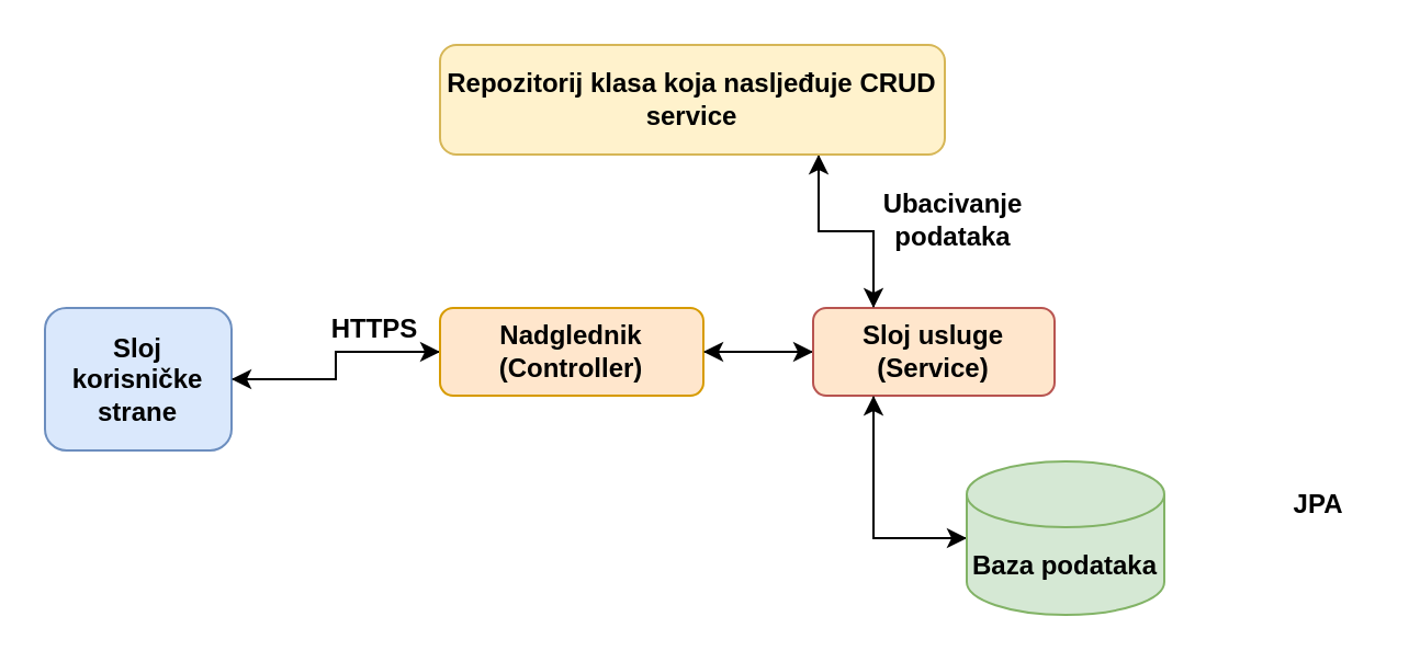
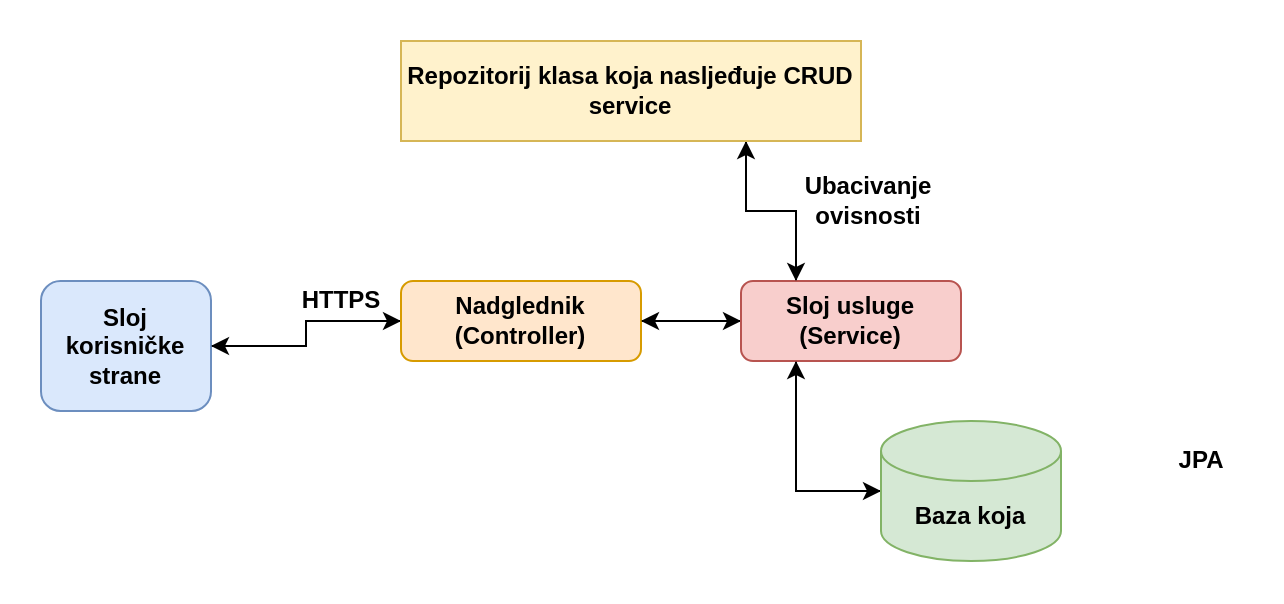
- <mxCell id="16" value="Repozitorij klasa koja nasljeđuje CRUD service" style="rounded=1;whiteSpace=wrap;html=1;fillColor=#fff2cc;strokeColor=#d6b656;fontStyle=1" vertex="1" parent="1"><mxGeometry x="200" y="20" width="230" height="50" as="geometry" /></mxCell>
+ <mxCell id="16" value="Repozitorij klasa koja nasljeđuje CRUD service" style="whiteSpace=wrap;html=1;fillColor=#fff2cc;strokeColor=#d6b656;fontStyle=1;rounded=0;" vertex="1" parent="1"><mxGeometry x="200" y="20" width="230" height="50" as="geometry" /></mxCell>
- <mxCell id="17" value="Ubacivanje podataka" style="text;html=1;strokeColor=none;fillColor=none;align=center;verticalAlign=middle;whiteSpace=wrap;rounded=0;fontStyle=1" vertex="1" parent="1"><mxGeometry x="414" y="90" width="40" height="20" as="geometry" /></mxCell>
+ <mxCell id="17" value="Ubacivanje ovisnosti" style="text;html=1;strokeColor=none;fillColor=none;align=center;verticalAlign=middle;whiteSpace=wrap;rounded=0;fontStyle=1" vertex="1" parent="1"><mxGeometry x="414" y="90" width="40" height="20" as="geometry" /></mxCell>
- <mxCell id="10" value="Sloj usluge (Service)" style="rounded=1;whiteSpace=wrap;html=1;fontSize=12;glass=0;strokeWidth=1;shadow=0;fillColor=#ffe6cc;strokeColor=#b85450;fontStyle=1;" parent="1" vertex="1"><mxGeometry x="370" y="140" width="110" height="40" as="geometry" /></mxCell>
+ <mxCell id="10" value="Sloj usluge (Service)" style="rounded=1;whiteSpace=wrap;html=1;fontSize=12;glass=0;strokeWidth=1;shadow=0;fillColor=#f8cecc;strokeColor=#b85450;fontStyle=1" parent="1" vertex="1"><mxGeometry x="370" y="140" width="110" height="40" as="geometry" /></mxCell>
- <mxCell id="14" value="Baza podataka" style="shape=cylinder3;whiteSpace=wrap;html=1;boundedLbl=1;backgroundOutline=1;size=15;fillColor=#d5e8d4;strokeColor=#82b366;fontStyle=1" vertex="1" parent="1"><mxGeometry x="440" y="210" width="90" height="70" as="geometry" /></mxCell>
+ <mxCell id="14" value="Baza koja" style="shape=cylinder3;whiteSpace=wrap;html=1;boundedLbl=1;backgroundOutline=1;size=15;fillColor=#d5e8d4;strokeColor=#82b366;fontStyle=1" vertex="1" parent="1"><mxGeometry x="440" y="210" width="90" height="70" as="geometry" /></mxCell>
